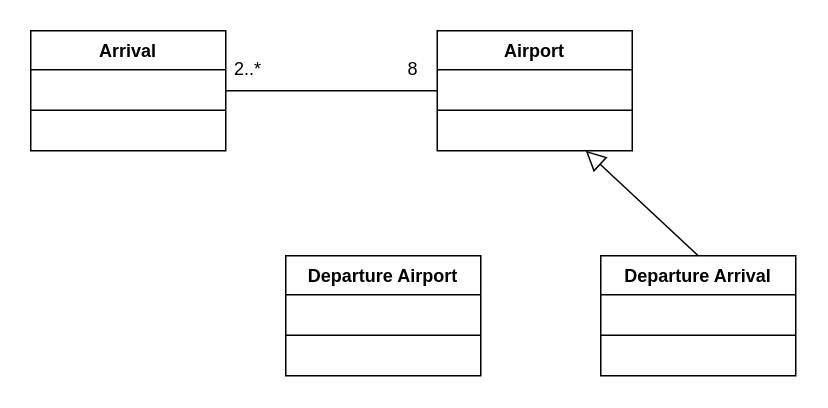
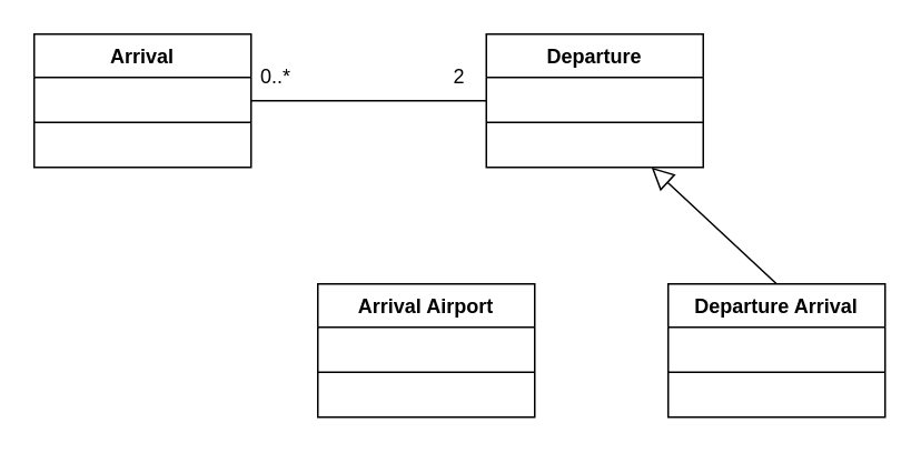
- <mxCell id="4" value="Airport" style="swimlane;fontStyle=1;align=center;verticalAlign=top;childLayout=stackLayout;horizontal=1;startSize=26;horizontalStack=0;resizeParent=1;resizeParentMax=0;resizeLast=0;collapsible=1;marginBottom=0;whiteSpace=wrap;html=1;fillColor=none;" vertex="1" parent="1"><mxGeometry x="291" y="20" width="130" height="80" as="geometry" /></mxCell>
+ <mxCell id="4" value="Departure" style="swimlane;fontStyle=1;align=center;verticalAlign=top;childLayout=stackLayout;horizontal=1;startSize=26;horizontalStack=0;resizeParent=1;resizeParentMax=0;resizeLast=0;collapsible=1;marginBottom=0;whiteSpace=wrap;html=1;fillColor=none;" vertex="1" parent="1"><mxGeometry x="291" y="20" width="130" height="80" as="geometry" /></mxCell>
- <mxCell id="8" value="2..*" style="text;html=1;align=center;verticalAlign=middle;whiteSpace=wrap;rounded=0;" vertex="1" parent="1"><mxGeometry x="150" y="41" width="30" height="10" as="geometry" /></mxCell>
+ <mxCell id="8" value="0..*" style="text;html=1;align=center;verticalAlign=middle;whiteSpace=wrap;rounded=0;" vertex="1" parent="1"><mxGeometry x="150" y="41" width="30" height="10" as="geometry" /></mxCell>
- <mxCell id="7" value="8" style="text;html=1;align=center;verticalAlign=middle;whiteSpace=wrap;rounded=0;" vertex="1" parent="1"><mxGeometry x="260" y="41" width="30" height="10" as="geometry" /></mxCell>
+ <mxCell id="7" value="2" style="text;html=1;align=center;verticalAlign=middle;whiteSpace=wrap;rounded=0;" vertex="1" parent="1"><mxGeometry x="260" y="41" width="30" height="10" as="geometry" /></mxCell>
- <mxCell id="9" value="Departure Airport" style="swimlane;fontStyle=1;align=center;verticalAlign=top;childLayout=stackLayout;horizontal=1;startSize=26;horizontalStack=0;resizeParent=1;resizeParentMax=0;resizeLast=0;collapsible=1;marginBottom=0;whiteSpace=wrap;html=1;fillColor=none;" vertex="1" parent="1"><mxGeometry x="190" y="170" width="130" height="80" as="geometry" /></mxCell>
+ <mxCell id="9" value="Arrival Airport" style="swimlane;fontStyle=1;align=center;verticalAlign=top;childLayout=stackLayout;horizontal=1;startSize=26;horizontalStack=0;resizeParent=1;resizeParentMax=0;resizeLast=0;collapsible=1;marginBottom=0;whiteSpace=wrap;html=1;fillColor=none;" vertex="1" parent="1"><mxGeometry x="190" y="170" width="130" height="80" as="geometry" /></mxCell>
